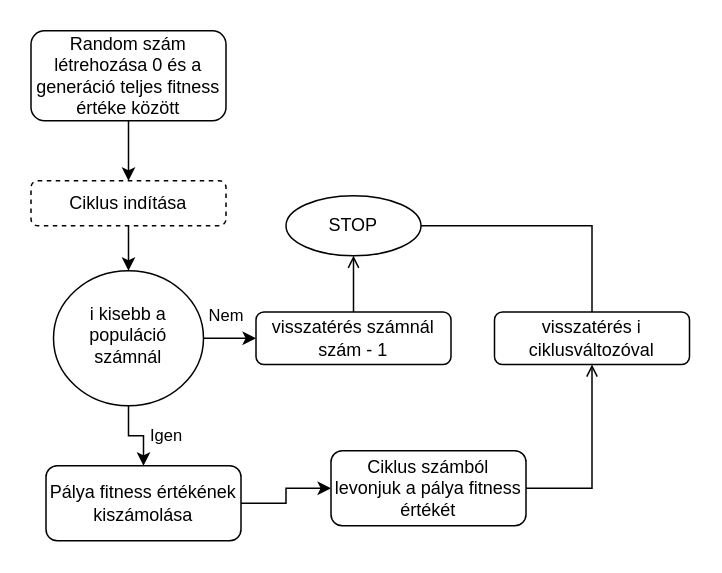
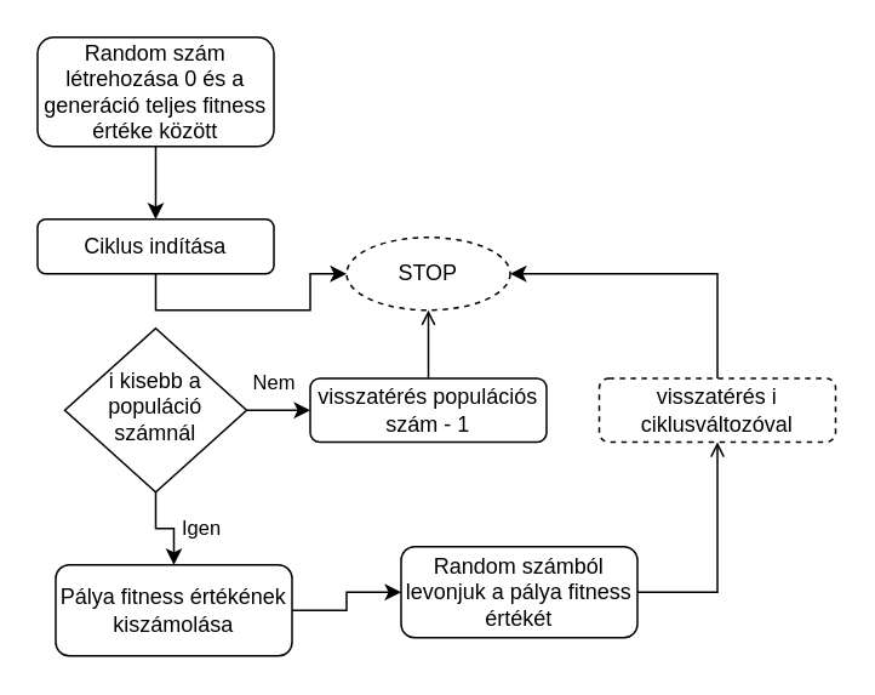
- <mxCell id="8" value="Ciklus indítása" style="rounded=1;whiteSpace=wrap;html=1;fontSize=12;glass=0;strokeWidth=1;shadow=0;dashed=1;" parent="1" vertex="1"><mxGeometry x="20" y="120" width="130" height="30" as="geometry" /></mxCell>
+ <mxCell id="8" value="Ciklus indítása" style="rounded=1;whiteSpace=wrap;html=1;fontSize=12;glass=0;strokeWidth=1;shadow=0;" parent="1" vertex="1"><mxGeometry x="20" y="120" width="130" height="30" as="geometry" /></mxCell>
- <mxCell id="9" value="STOP" style="ellipse;whiteSpace=wrap;html=1;" parent="1" vertex="1"><mxGeometry x="190" y="130" width="90" height="40" as="geometry" /></mxCell>
+ <mxCell id="9" value="STOP" style="ellipse;whiteSpace=wrap;html=1;dashed=1;" parent="1" vertex="1"><mxGeometry x="190" y="130" width="90" height="40" as="geometry" /></mxCell>
- <mxCell id="16" style="edgeStyle=orthogonalEdgeStyle;rounded=0;orthogonalLoop=1;jettySize=auto;html=1;exitX=0.5;exitY=0;exitDx=0;exitDy=0;entryX=1;entryY=0.5;entryDx=0;entryDy=0;endArrow=none;" parent="1" source="17" target="9" edge="1"><mxGeometry relative="1" as="geometry" /></mxCell>
+ <mxCell id="16" style="edgeStyle=orthogonalEdgeStyle;rounded=0;orthogonalLoop=1;jettySize=auto;html=1;exitX=0.5;exitY=0;exitDx=0;exitDy=0;entryX=1;entryY=0.5;entryDx=0;entryDy=0;" parent="1" source="17" target="9" edge="1"><mxGeometry relative="1" as="geometry" /></mxCell>
- <mxCell id="7" style="edgeStyle=orthogonalEdgeStyle;rounded=0;orthogonalLoop=1;jettySize=auto;html=1;exitX=0.5;exitY=1;exitDx=0;exitDy=0;entryX=0.5;entryY=0;entryDx=0;entryDy=0;" parent="1" source="8" target="6" edge="1"><mxGeometry relative="1" as="geometry" /></mxCell>
+ <mxCell id="7" style="edgeStyle=orthogonalEdgeStyle;rounded=0;orthogonalLoop=1;jettySize=auto;html=1;exitX=0.5;exitY=1;exitDx=0;exitDy=0;" parent="1" source="8" target="9" edge="1"><mxGeometry relative="1" as="geometry" /></mxCell>
- <mxCell id="6" value="i kisebb a populáció számnál" style="ellipse;whiteSpace=wrap;html=1;shadow=0;fontFamily=Helvetica;fontSize=12;align=center;strokeWidth=1;spacing=6;spacingTop=-4;" parent="1" vertex="1"><mxGeometry x="35" y="180" width="100" height="90" as="geometry" /></mxCell>
+ <mxCell id="6" value="i kisebb a populáció számnál" style="rhombus;whiteSpace=wrap;html=1;shadow=0;fontFamily=Helvetica;fontSize=12;align=center;strokeWidth=1;spacing=6;spacingTop=-4;" parent="1" vertex="1"><mxGeometry x="35" y="180" width="100" height="90" as="geometry" /></mxCell>
- <mxCell id="11" value="visszatérés számnál szám - 1" style="rounded=1;whiteSpace=wrap;html=1;fontSize=12;glass=0;strokeWidth=1;shadow=0;" parent="1" vertex="1"><mxGeometry x="170" y="207.5" width="130" height="35" as="geometry" /></mxCell>
+ <mxCell id="11" value="visszatérés populációs szám - 1" style="rounded=1;whiteSpace=wrap;html=1;fontSize=12;glass=0;strokeWidth=1;shadow=0;" parent="1" vertex="1"><mxGeometry x="170" y="207.5" width="130" height="35" as="geometry" /></mxCell>
- <mxCell id="17" value="visszatérés i ciklusváltozóval" style="rounded=1;whiteSpace=wrap;html=1;fontSize=12;glass=0;strokeWidth=1;shadow=0;" parent="1" vertex="1"><mxGeometry x="329" y="207.5" width="130" height="35" as="geometry" /></mxCell>
+ <mxCell id="17" value="visszatérés i ciklusváltozóval" style="rounded=1;whiteSpace=wrap;html=1;fontSize=12;glass=0;strokeWidth=1;shadow=0;dashed=1;" parent="1" vertex="1"><mxGeometry x="329" y="207.5" width="130" height="35" as="geometry" /></mxCell>
- <mxCell id="15" value="Ciklus számból levonjuk a pálya fitness értékét" style="rounded=1;whiteSpace=wrap;html=1;fontSize=12;glass=0;strokeWidth=1;shadow=0;" parent="1" vertex="1"><mxGeometry x="220" y="300" width="130" height="50" as="geometry" /></mxCell>
+ <mxCell id="15" value="Random számból levonjuk a pálya fitness értékét" style="rounded=1;whiteSpace=wrap;html=1;fontSize=12;glass=0;strokeWidth=1;shadow=0;" parent="1" vertex="1"><mxGeometry x="220" y="300" width="130" height="50" as="geometry" /></mxCell>
